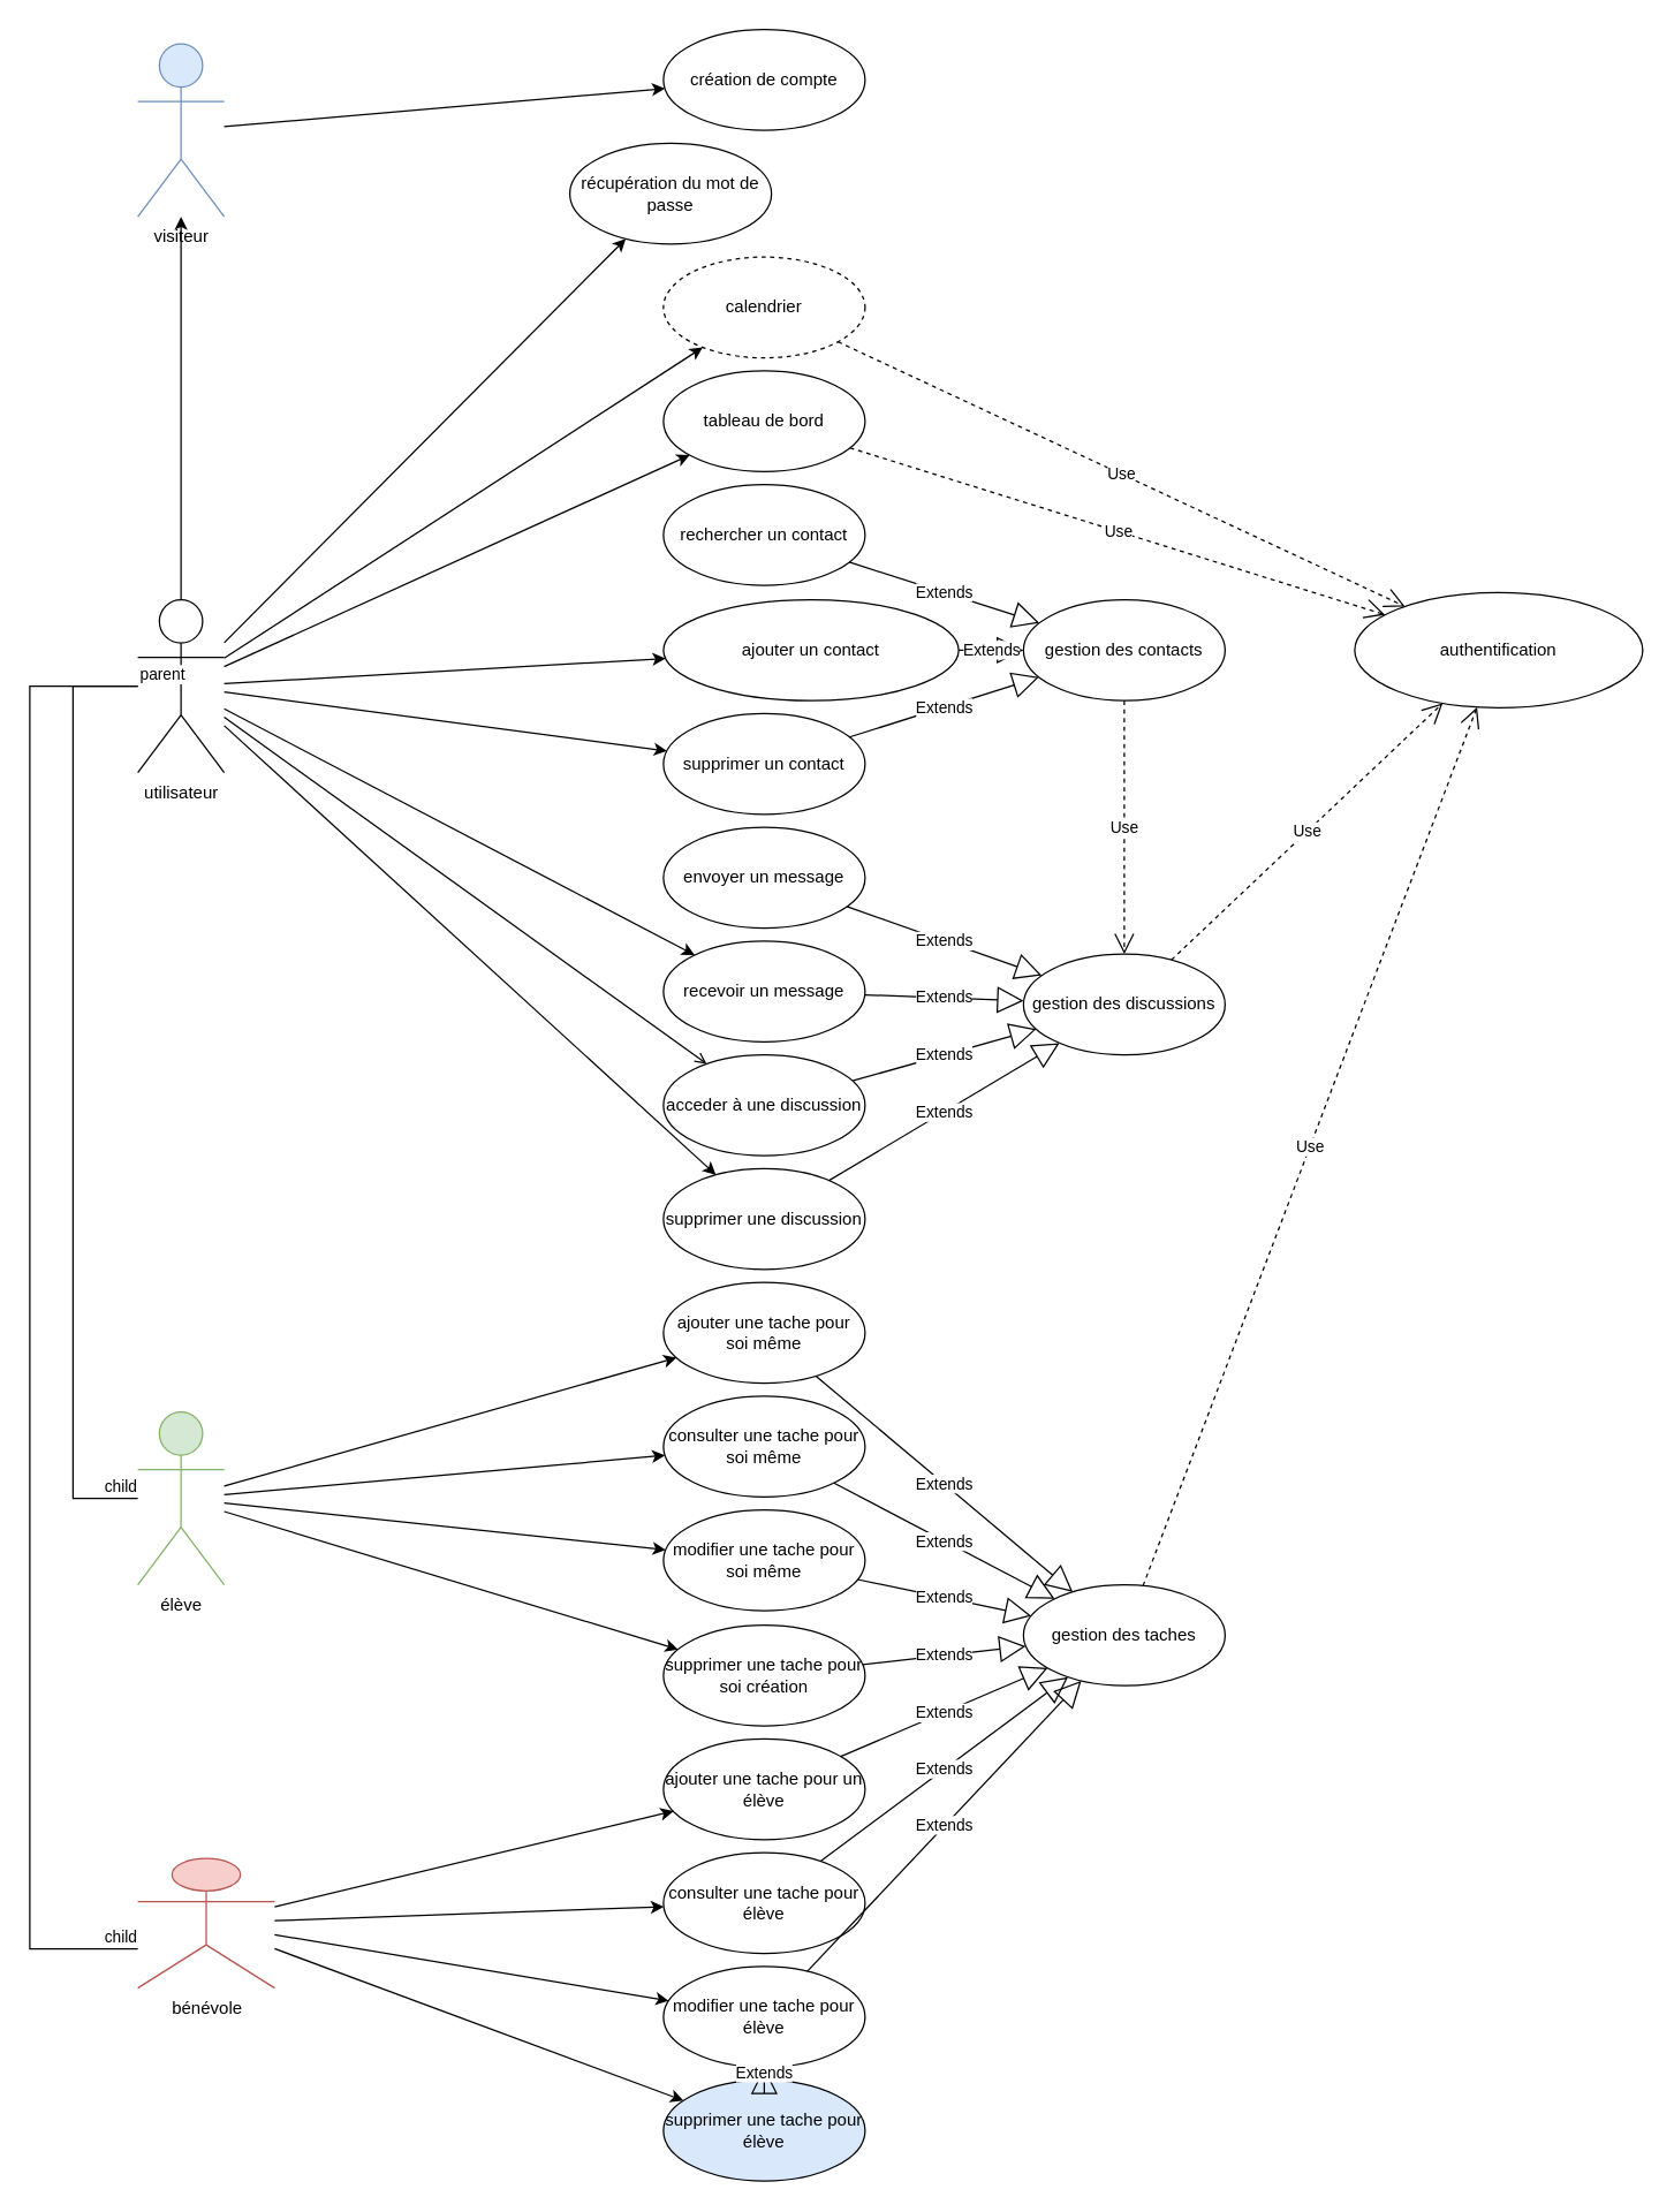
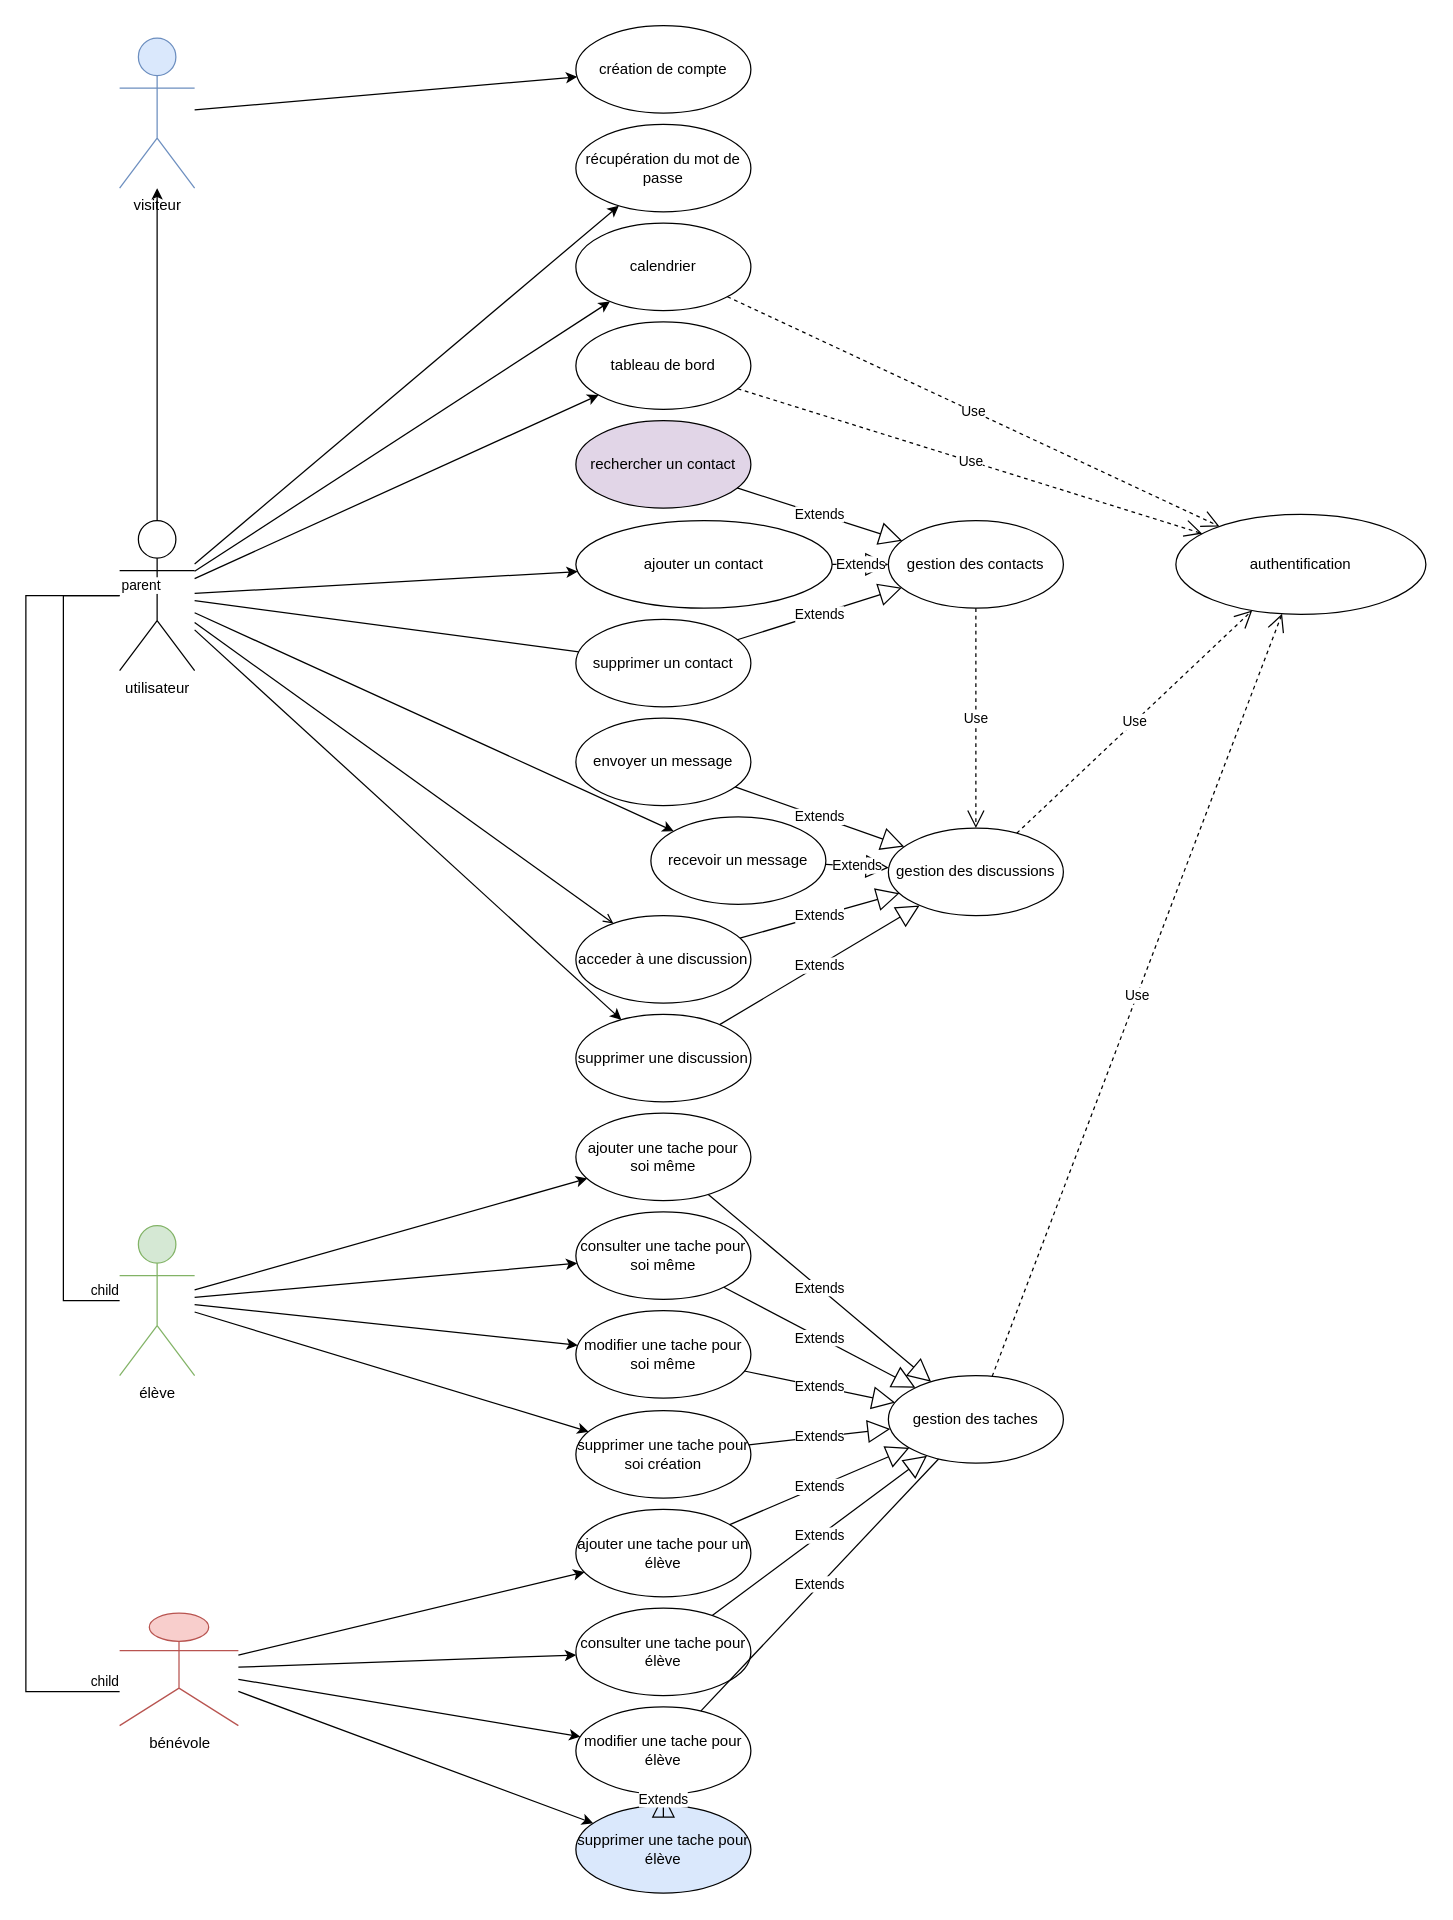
- <mxCell id="17" value="récupération du mot de passe" style="ellipse;whiteSpace=wrap;html=1;" parent="1" vertex="1"><mxGeometry x="395" y="99" width="140" height="70" as="geometry" /></mxCell>
+ <mxCell id="17" value="récupération du mot de passe" style="ellipse;whiteSpace=wrap;html=1;" parent="1" vertex="1"><mxGeometry x="460" y="99" width="140" height="70" as="geometry" /></mxCell>
- <mxCell id="44" value="calendrier" style="ellipse;whiteSpace=wrap;html=1;dashed=1;" parent="1" vertex="1"><mxGeometry x="460" y="178" width="140" height="70" as="geometry" /></mxCell>
+ <mxCell id="44" value="calendrier" style="ellipse;whiteSpace=wrap;html=1;" parent="1" vertex="1"><mxGeometry x="460" y="178" width="140" height="70" as="geometry" /></mxCell>
- <mxCell id="9" value="rechercher un contact" style="ellipse;whiteSpace=wrap;html=1;" parent="1" vertex="1"><mxGeometry x="460" y="336" width="140" height="70" as="geometry" /></mxCell>
+ <mxCell id="9" value="rechercher un contact" style="ellipse;whiteSpace=wrap;html=1;fillColor=#e1d5e7;" parent="1" vertex="1"><mxGeometry x="460" y="336" width="140" height="70" as="geometry" /></mxCell>
- <mxCell id="48" value="" style="endArrow=classic;html=1;rounded=0;" parent="1" source="5" target="10" edge="1"><mxGeometry width="50" height="50" relative="1" as="geometry"><mxPoint x="210" y="358.441" as="sourcePoint" /><mxPoint x="447.492" y="419.246" as="targetPoint" /></mxGeometry></mxCell>
+ <mxCell id="48" value="" style="endArrow=none;html=1;rounded=0;" parent="1" source="5" target="10" edge="1"><mxGeometry width="50" height="50" relative="1" as="geometry"><mxPoint x="210" y="358.441" as="sourcePoint" /><mxPoint x="447.492" y="419.246" as="targetPoint" /></mxGeometry></mxCell>
- <mxCell id="19" value="recevoir un message" style="ellipse;whiteSpace=wrap;html=1;" parent="1" vertex="1"><mxGeometry x="460" y="653" width="140" height="70" as="geometry" /></mxCell>
+ <mxCell id="19" value="recevoir un message" style="ellipse;whiteSpace=wrap;html=1;" parent="1" vertex="1"><mxGeometry x="520" y="653" width="140" height="70" as="geometry" /></mxCell>
- <mxCell id="39" value="Extends" style="endArrow=block;endSize=16;endFill=0;html=1;rounded=0;" parent="1" source="33" target="35" edge="1"><mxGeometry width="160" relative="1" as="geometry"><mxPoint x="554.236" y="1516.165" as="sourcePoint" /><mxPoint x="795.762" y="1187.835" as="targetPoint" /></mxGeometry></mxCell>
+ <mxCell id="39" value="Extends" style="endArrow=none;endSize=16;endFill=0;html=1;rounded=0;" parent="1" source="33" target="35" edge="1"><mxGeometry width="160" relative="1" as="geometry"><mxPoint x="554.236" y="1516.165" as="sourcePoint" /><mxPoint x="795.762" y="1187.835" as="targetPoint" /></mxGeometry></mxCell>
